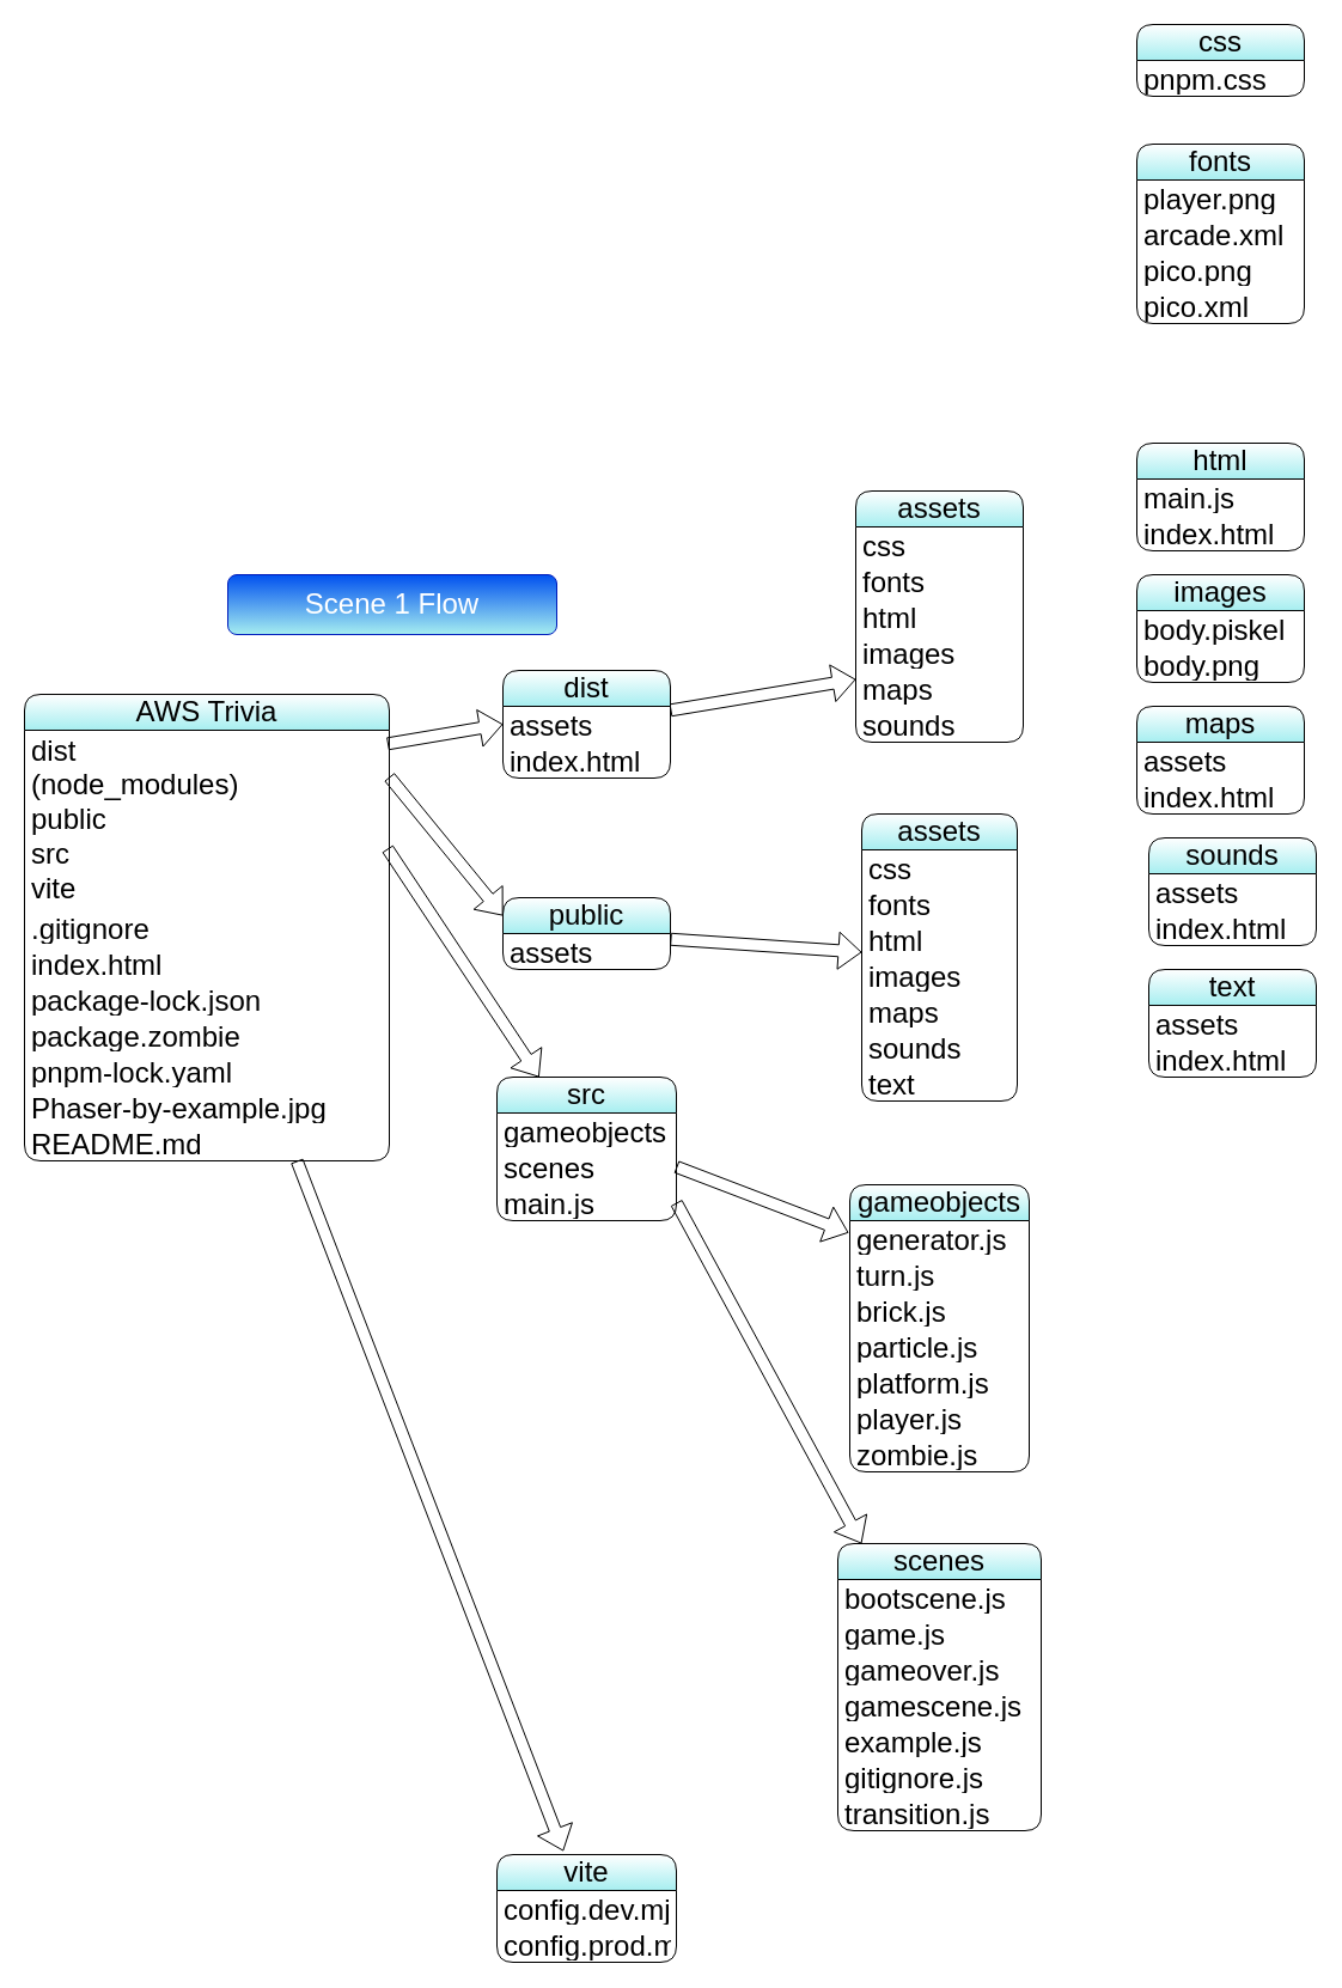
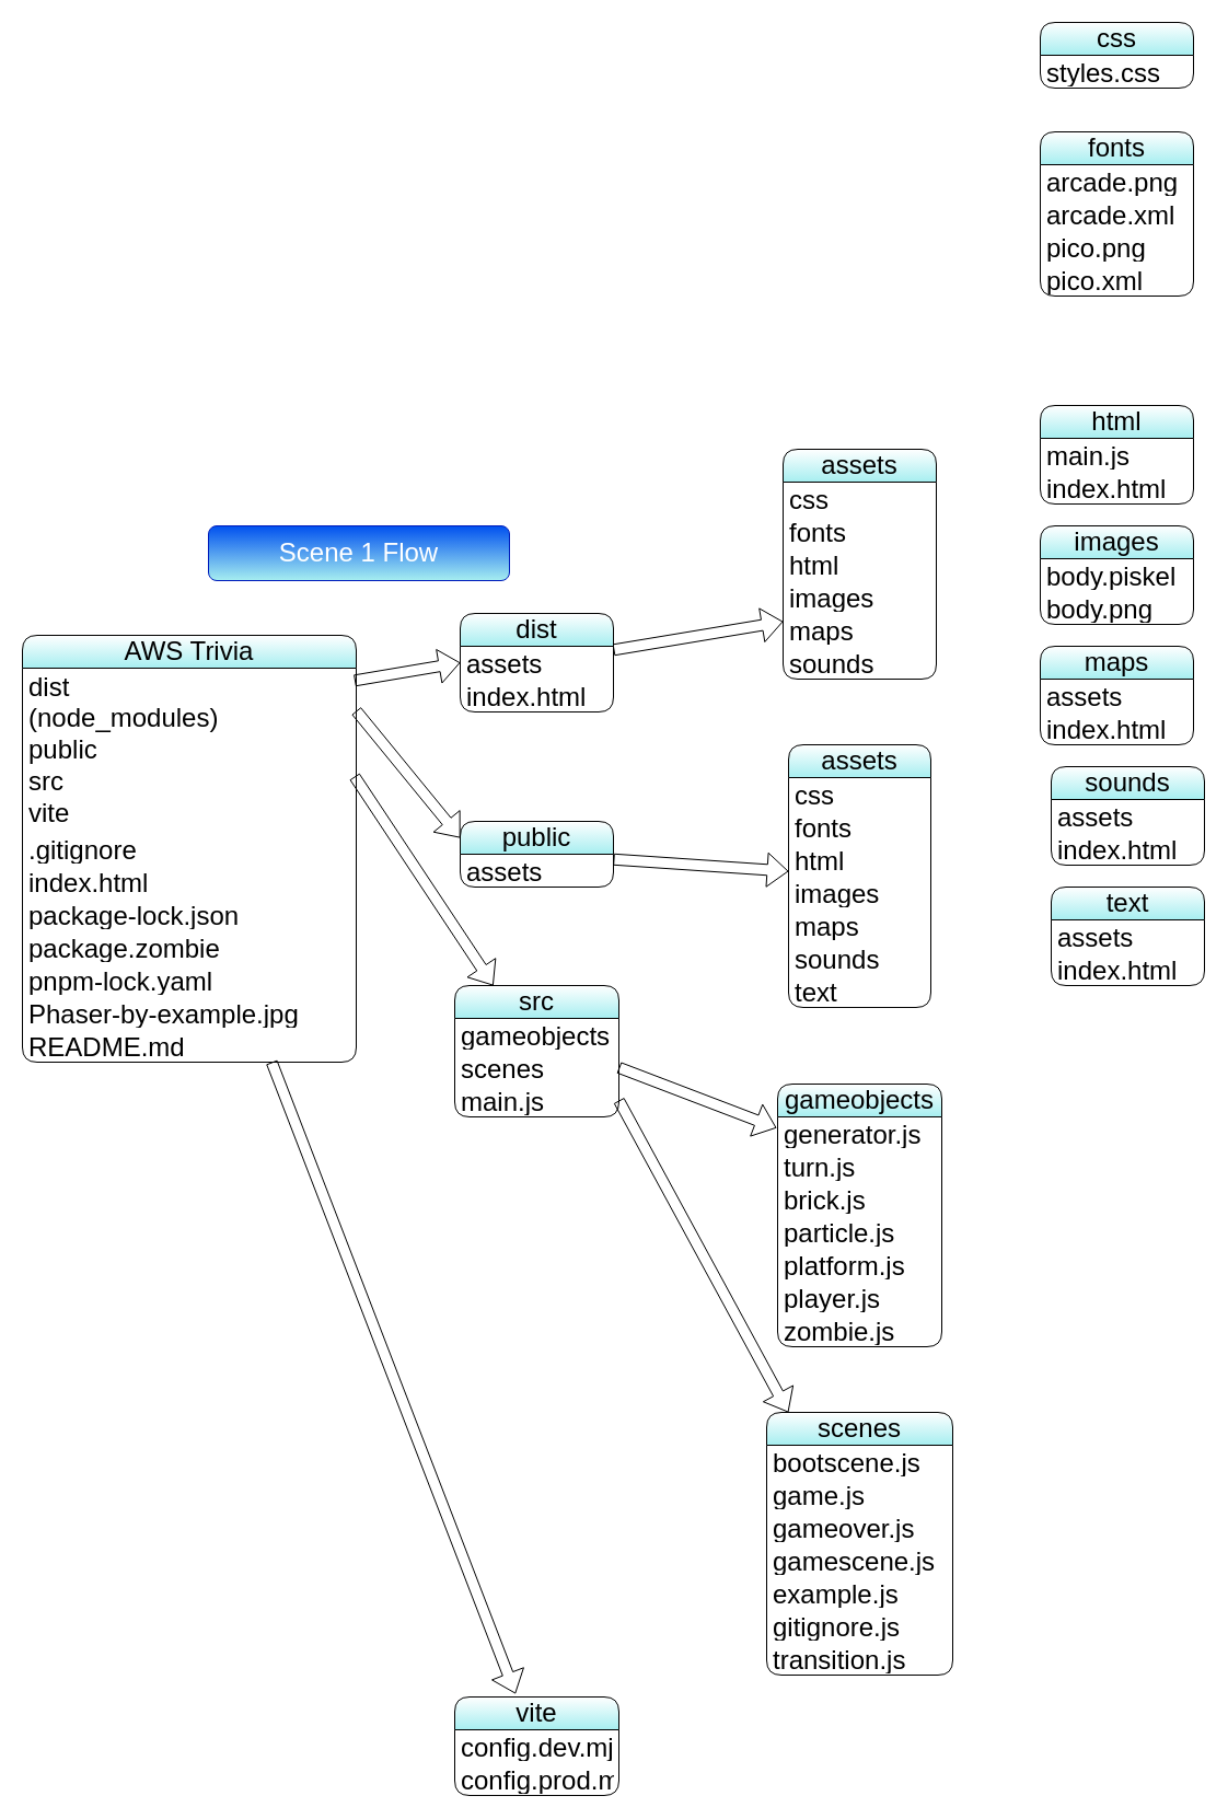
- <mxCell id="64" value="pnpm.css" style="text;strokeColor=none;fillColor=none;align=left;verticalAlign=middle;spacingLeft=4;spacingRight=4;overflow=hidden;points=[[0,0.5],[1,0.5]];portConstraint=eastwest;rotatable=0;whiteSpace=wrap;html=1;rounded=1;fontSize=24;" vertex="1" parent="63"><mxGeometry y="30" width="140" height="30" as="geometry" /></mxCell>
+ <mxCell id="64" value="styles.css" style="text;strokeColor=none;fillColor=none;align=left;verticalAlign=middle;spacingLeft=4;spacingRight=4;overflow=hidden;points=[[0,0.5],[1,0.5]];portConstraint=eastwest;rotatable=0;whiteSpace=wrap;html=1;rounded=1;fontSize=24;" vertex="1" parent="63"><mxGeometry y="30" width="140" height="30" as="geometry" /></mxCell>
- <mxCell id="66" value="player.png" style="text;strokeColor=none;fillColor=none;align=left;verticalAlign=middle;spacingLeft=4;spacingRight=4;overflow=hidden;points=[[0,0.5],[1,0.5]];portConstraint=eastwest;rotatable=0;whiteSpace=wrap;html=1;rounded=1;fontSize=24;" vertex="1" parent="65"><mxGeometry y="30" width="140" height="30" as="geometry" /></mxCell>
+ <mxCell id="66" value="arcade.png" style="text;strokeColor=none;fillColor=none;align=left;verticalAlign=middle;spacingLeft=4;spacingRight=4;overflow=hidden;points=[[0,0.5],[1,0.5]];portConstraint=eastwest;rotatable=0;whiteSpace=wrap;html=1;rounded=1;fontSize=24;" vertex="1" parent="65"><mxGeometry y="30" width="140" height="30" as="geometry" /></mxCell>
